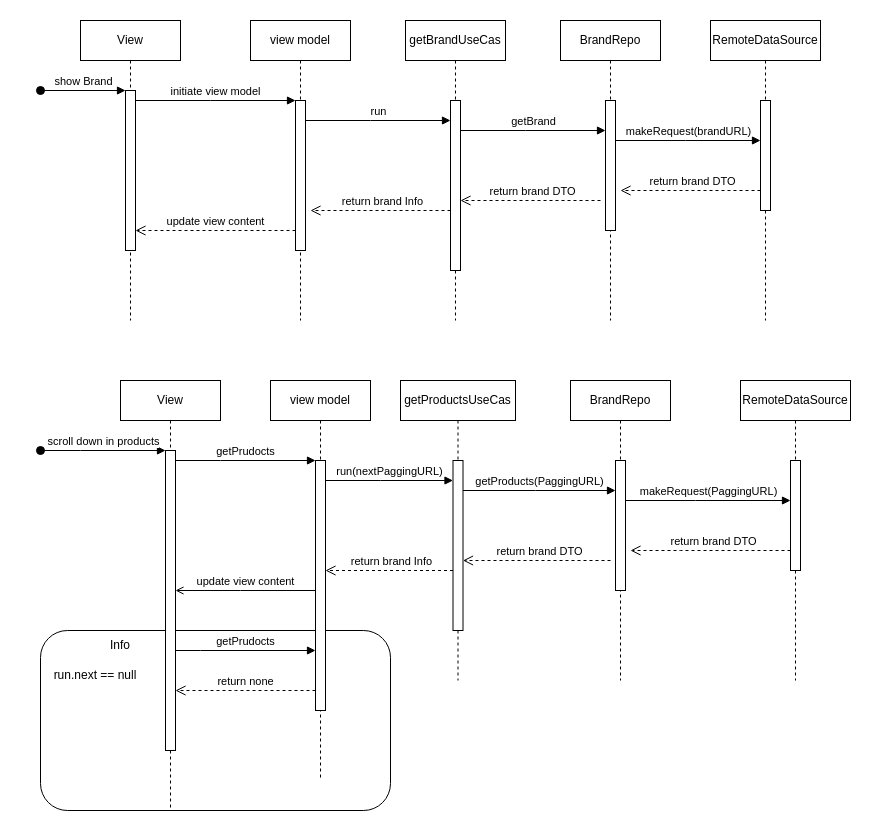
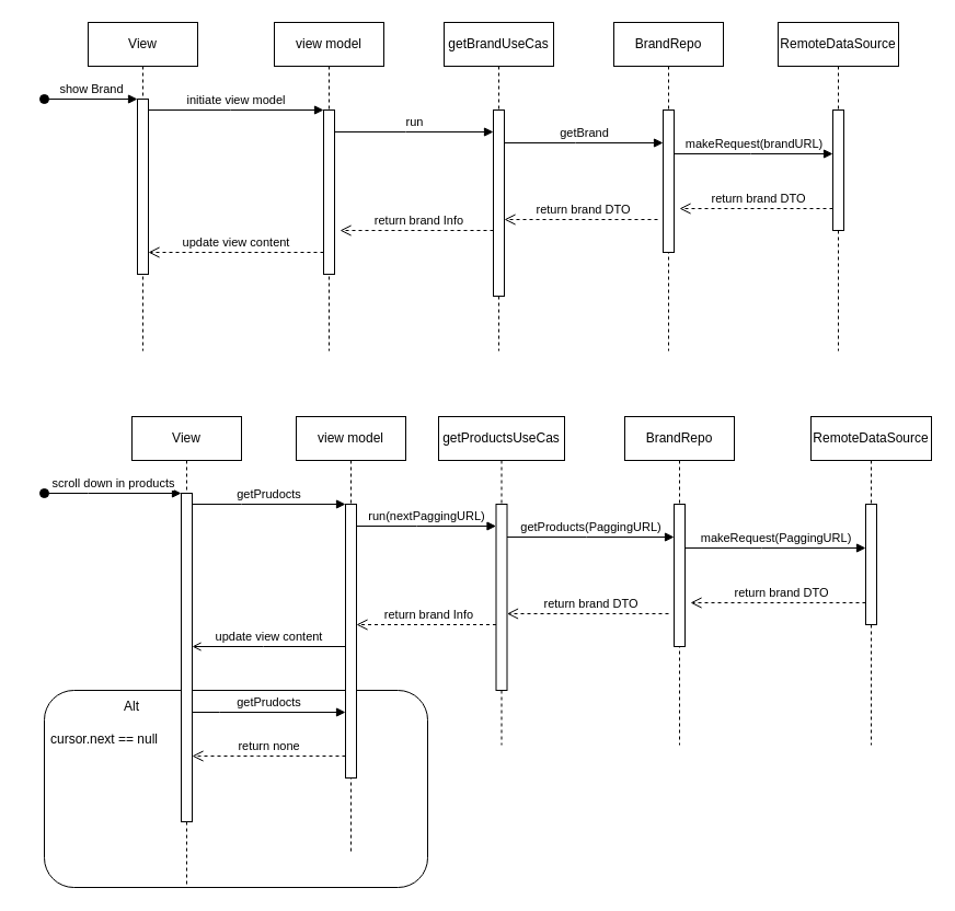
- <mxCell id="41" value="Info" style="text;html=1;align=center;verticalAlign=middle;whiteSpace=wrap;rounded=0;" vertex="1" parent="1"><mxGeometry x="90" y="630" width="60" height="30" as="geometry" /></mxCell>
+ <mxCell id="41" value="Alt" style="text;html=1;align=center;verticalAlign=middle;whiteSpace=wrap;rounded=0;" vertex="1" parent="1"><mxGeometry x="90" y="630" width="60" height="30" as="geometry" /></mxCell>
- <mxCell id="43" value="run.next == null" style="text;html=1;align=center;verticalAlign=middle;whiteSpace=wrap;rounded=0;" vertex="1" parent="1"><mxGeometry x="20" y="660" width="150" height="30" as="geometry" /></mxCell>
+ <mxCell id="43" value="cursor.next == null" style="text;html=1;align=center;verticalAlign=middle;whiteSpace=wrap;rounded=0;" vertex="1" parent="1"><mxGeometry x="20" y="660" width="150" height="30" as="geometry" /></mxCell>
